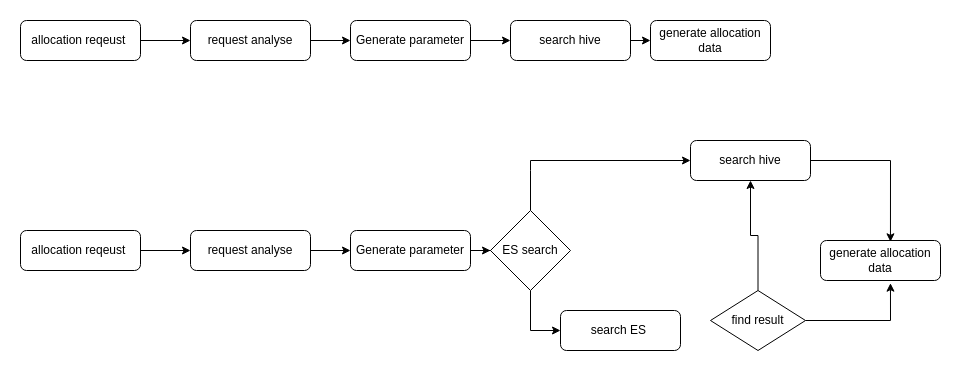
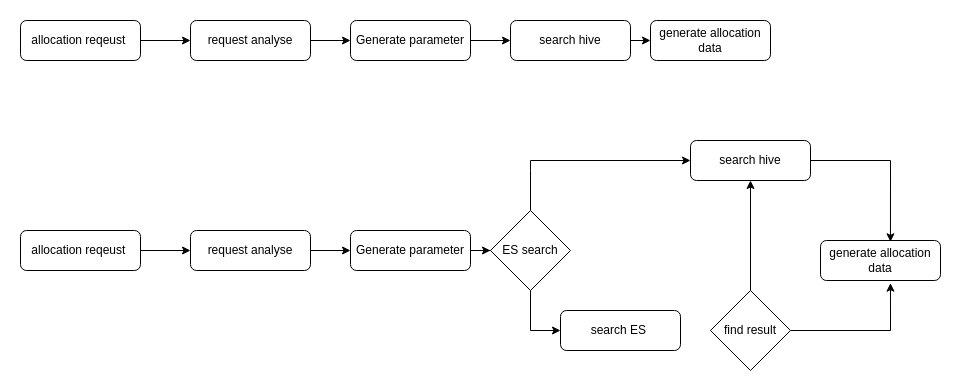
- <mxCell id="26" value="find result" style="rhombus;whiteSpace=wrap;html=1;" vertex="1" parent="1"><mxGeometry x="710" y="290" width="95" height="60" as="geometry" /></mxCell>
+ <mxCell id="26" value="find result" style="rhombus;whiteSpace=wrap;html=1;" vertex="1" parent="1"><mxGeometry x="710" y="290" width="80" height="80" as="geometry" /></mxCell>
